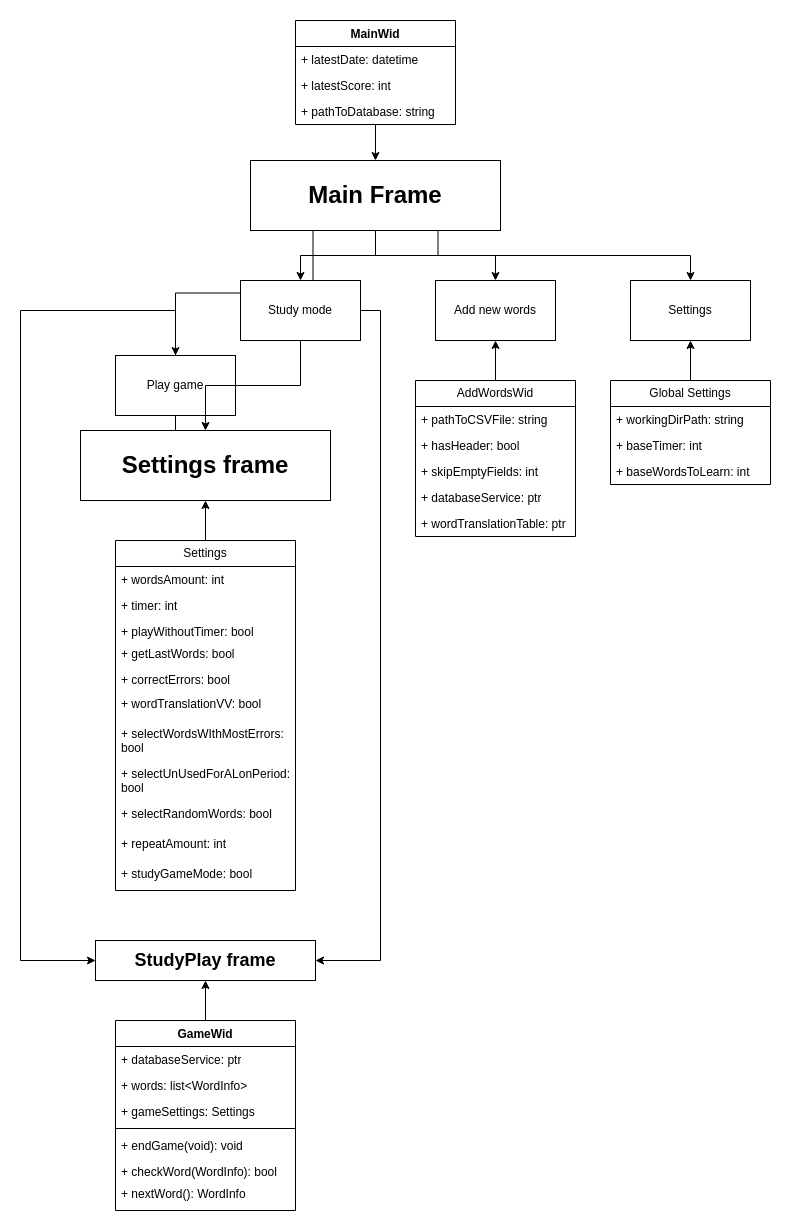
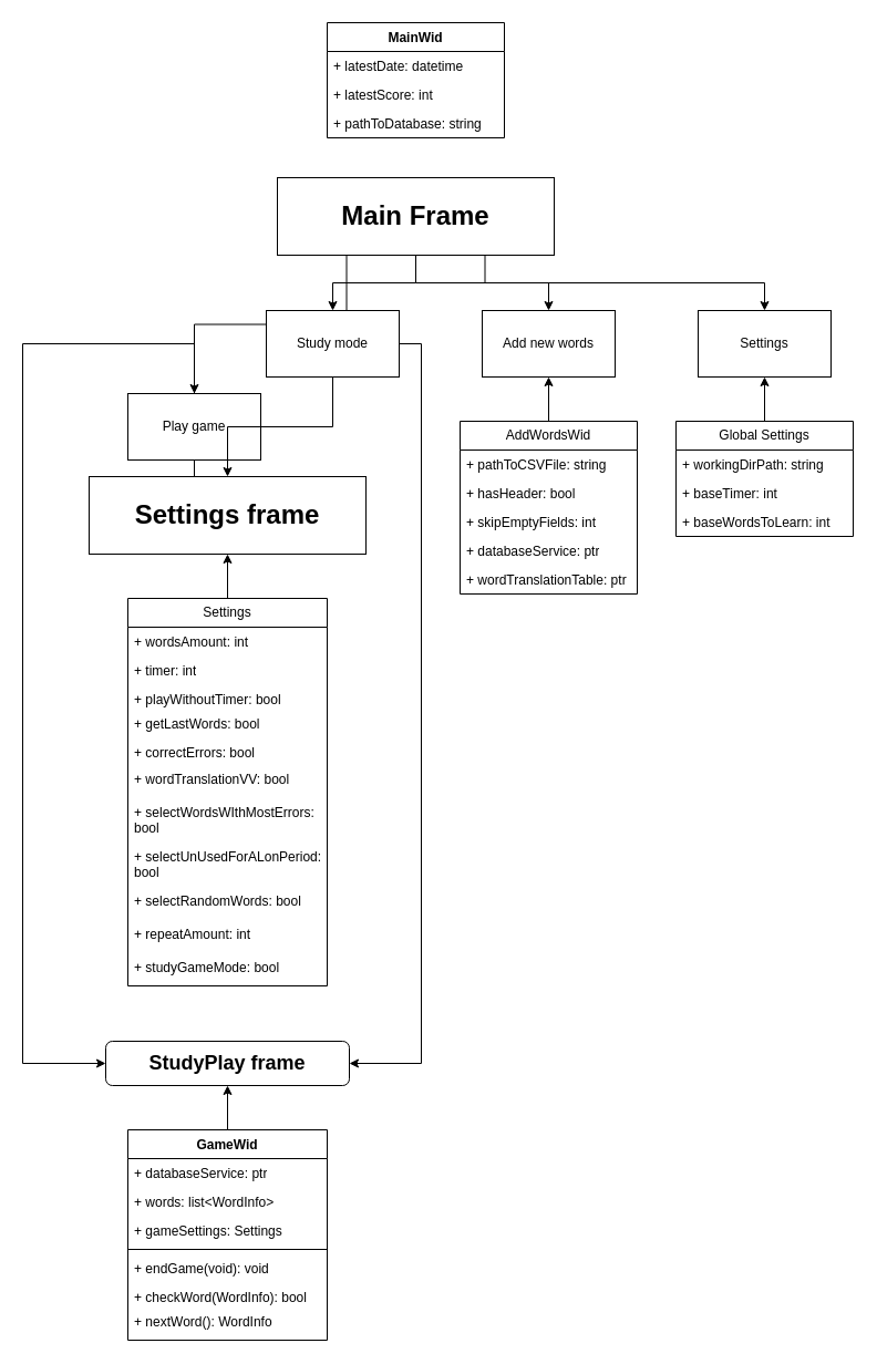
- <mxCell id="39" style="edgeStyle=orthogonalEdgeStyle;rounded=0;orthogonalLoop=1;jettySize=auto;html=1;entryX=0.5;entryY=0;entryDx=0;entryDy=0;" parent="1" source="40" target="6" edge="1"><mxGeometry relative="1" as="geometry" /></mxCell>
- <mxCell id="37" value="&lt;h2&gt;StudyPlay frame&lt;/h2&gt;" style="rounded=0;whiteSpace=wrap;html=1;" parent="1" vertex="1"><mxGeometry x="95" y="940" width="220" height="40" as="geometry" /></mxCell>
+ <mxCell id="37" value="&lt;h2&gt;StudyPlay frame&lt;/h2&gt;" style="whiteSpace=wrap;html=1;rounded=1;" parent="1" vertex="1"><mxGeometry x="95" y="940" width="220" height="40" as="geometry" /></mxCell>
